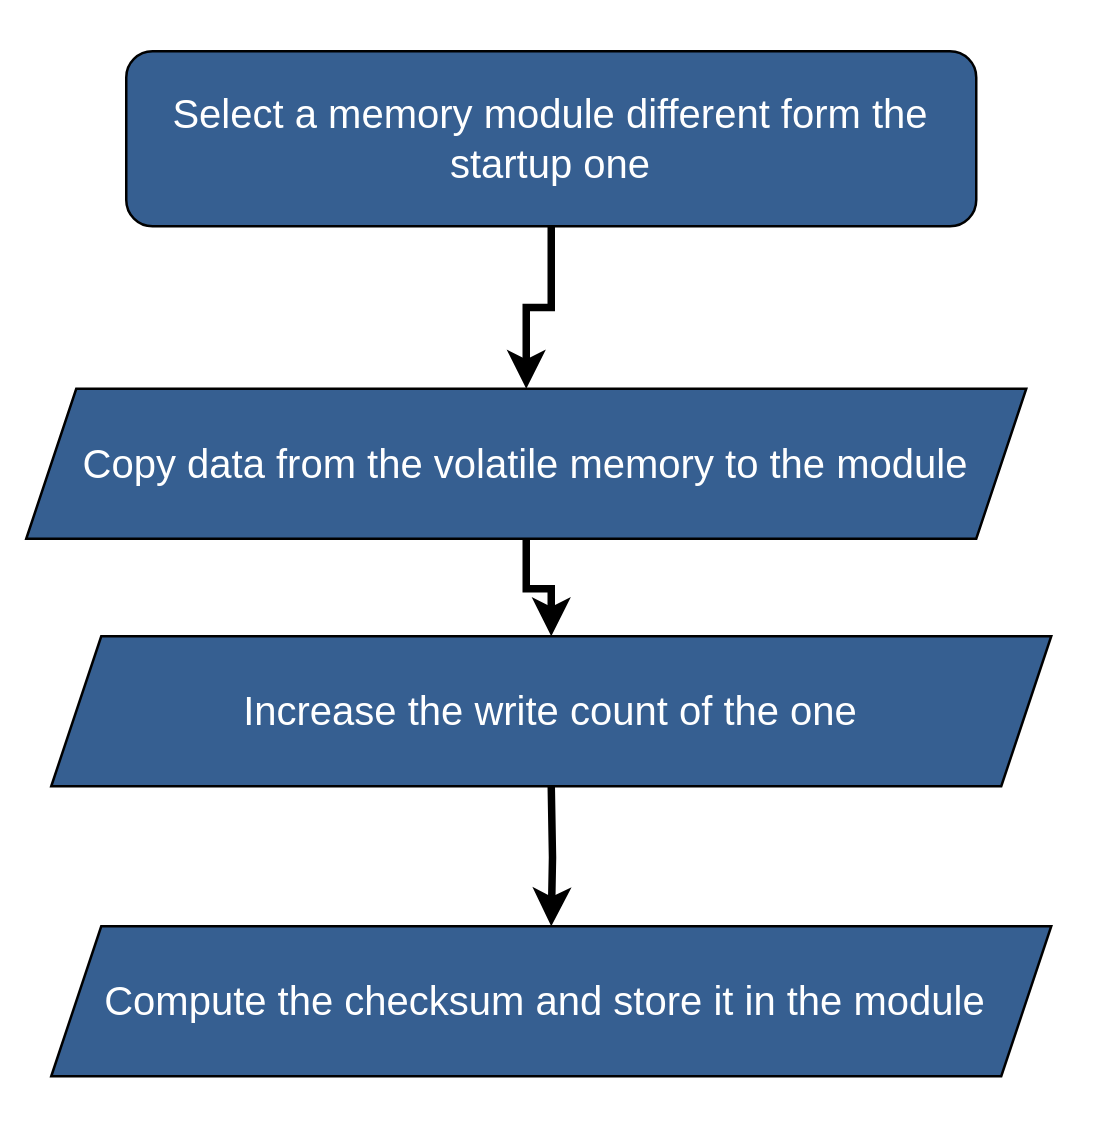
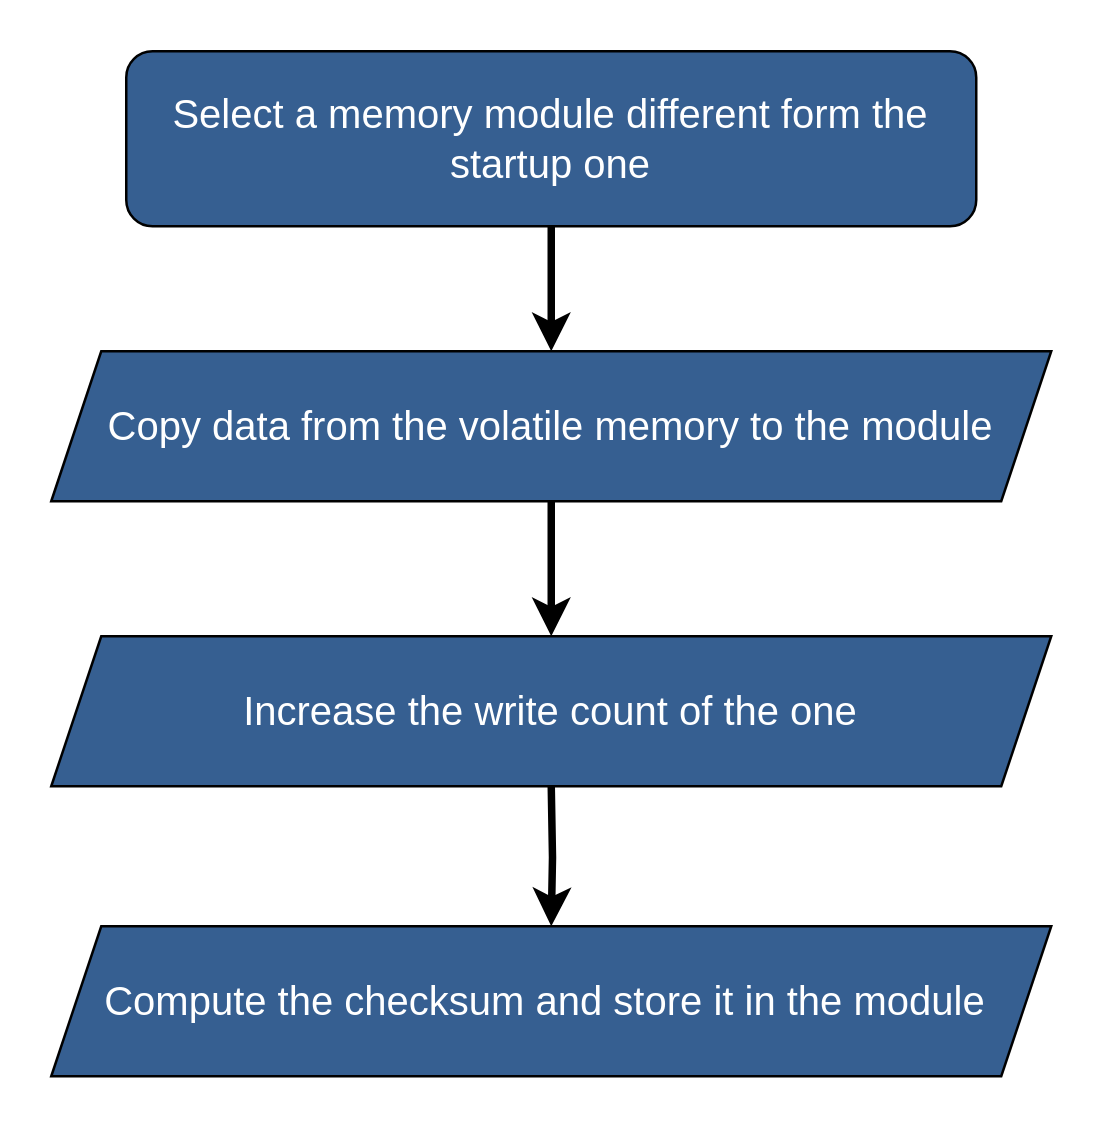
- <mxCell id="6" value="&lt;div style=&quot;&quot;&gt;&lt;span style=&quot;background-color: initial;&quot;&gt;&lt;font color=&quot;#ffffff&quot; style=&quot;font-size: 16px;&quot;&gt;Copy data from the volatile memory to the module&lt;/font&gt;&lt;/span&gt;&lt;/div&gt;" style="shape=parallelogram;perimeter=parallelogramPerimeter;whiteSpace=wrap;html=1;fixedSize=1;align=center;fillColor=#365F91;" vertex="1" parent="1"><mxGeometry x="10" y="155" width="400" height="60" as="geometry" /></mxCell>
+ <mxCell id="6" value="&lt;div style=&quot;&quot;&gt;&lt;span style=&quot;background-color: initial;&quot;&gt;&lt;font color=&quot;#ffffff&quot; style=&quot;font-size: 16px;&quot;&gt;Copy data from the volatile memory to the module&lt;/font&gt;&lt;/span&gt;&lt;/div&gt;" style="shape=parallelogram;perimeter=parallelogramPerimeter;whiteSpace=wrap;html=1;fixedSize=1;align=center;fillColor=#365F91;" vertex="1" parent="1"><mxGeometry x="20" y="140" width="400" height="60" as="geometry" /></mxCell>
